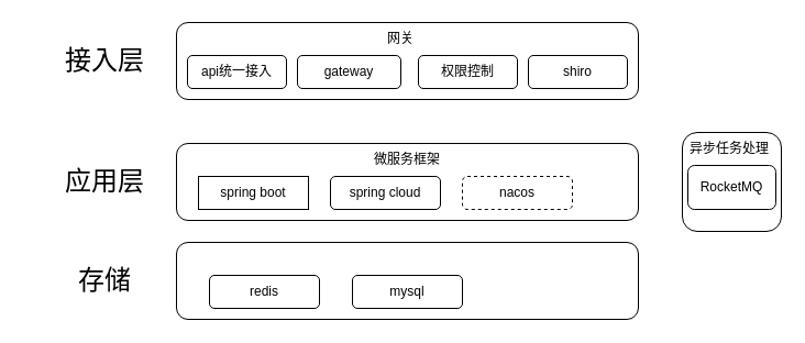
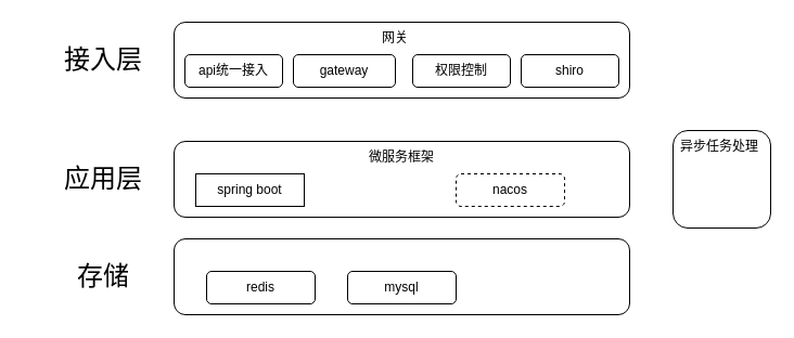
- <mxCell id="20" value="RocketMQ" style="rounded=1;whiteSpace=wrap;html=1;" vertex="1" parent="1"><mxGeometry x="625" y="150" width="80" height="40" as="geometry" /></mxCell>
- <mxCell id="10" value="spring cloud" style="rounded=1;whiteSpace=wrap;html=1;" vertex="1" parent="1"><mxGeometry x="300" y="160" width="100" height="30" as="geometry" /></mxCell>
